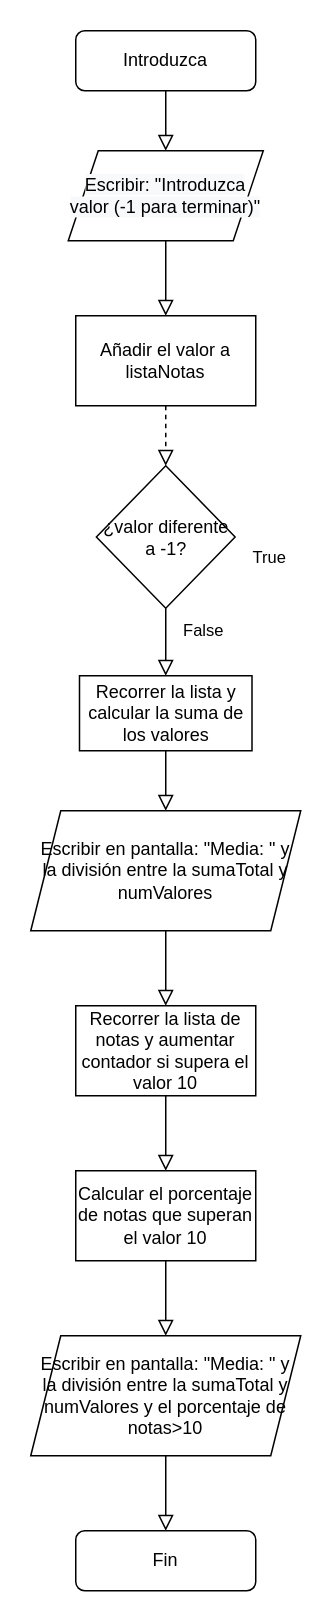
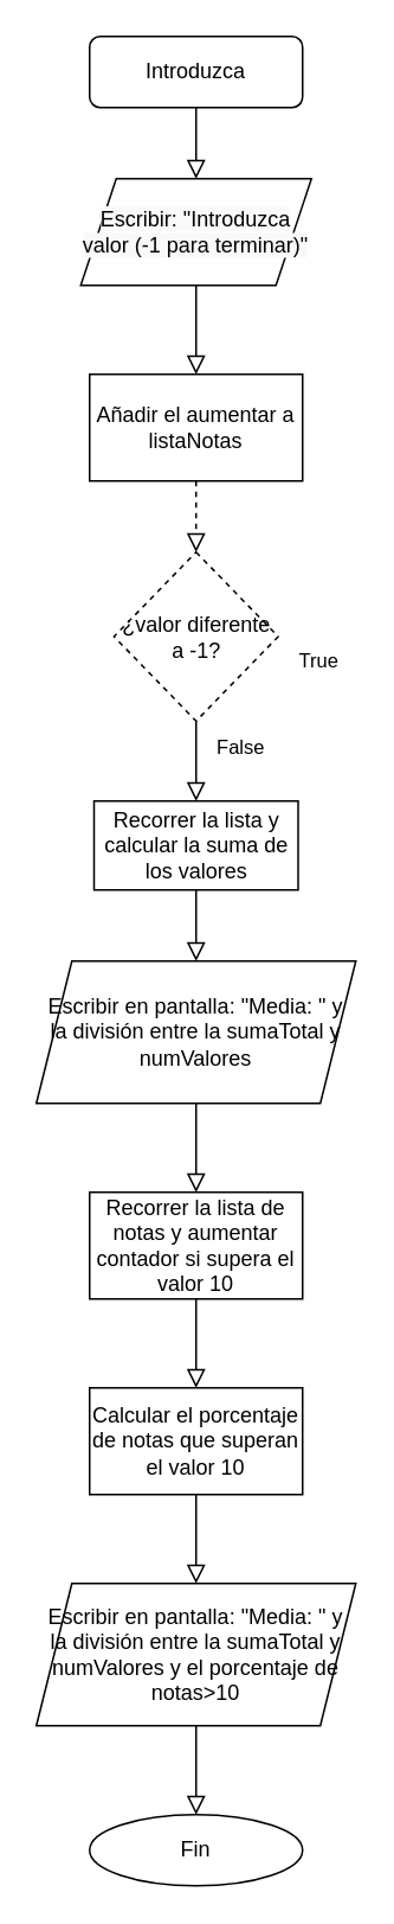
- <mxCell id="6" value="Añadir el valor a listaNotas" style="rounded=0;whiteSpace=wrap;html=1;" vertex="1" parent="1"><mxGeometry x="50" y="210" width="120" height="60" as="geometry" /></mxCell>
+ <mxCell id="6" value="Añadir el aumentar a listaNotas" style="rounded=0;whiteSpace=wrap;html=1;" vertex="1" parent="1"><mxGeometry x="50" y="210" width="120" height="60" as="geometry" /></mxCell>
- <mxCell id="8" value="¿valor diferente a -1?" style="rhombus;whiteSpace=wrap;html=1;" vertex="1" parent="1"><mxGeometry x="63.75" y="310" width="92.5" height="95" as="geometry" /></mxCell>
+ <mxCell id="8" value="¿valor diferente a -1?" style="rhombus;whiteSpace=wrap;html=1;dashed=1;" vertex="1" parent="1"><mxGeometry x="63.75" y="310" width="92.5" height="95" as="geometry" /></mxCell>
- <mxCell id="4" value="Fin" style="rounded=1;whiteSpace=wrap;html=1;fontSize=12;glass=0;strokeWidth=1;shadow=0;" vertex="1" parent="1"><mxGeometry x="50" y="1020" width="120" height="40" as="geometry" /></mxCell>
+ <mxCell id="4" value="Fin" style="ellipse;whiteSpace=wrap;html=1;fontSize=12;glass=0;strokeWidth=1;shadow=0;" vertex="1" parent="1"><mxGeometry x="50" y="1020" width="120" height="40" as="geometry" /></mxCell>
